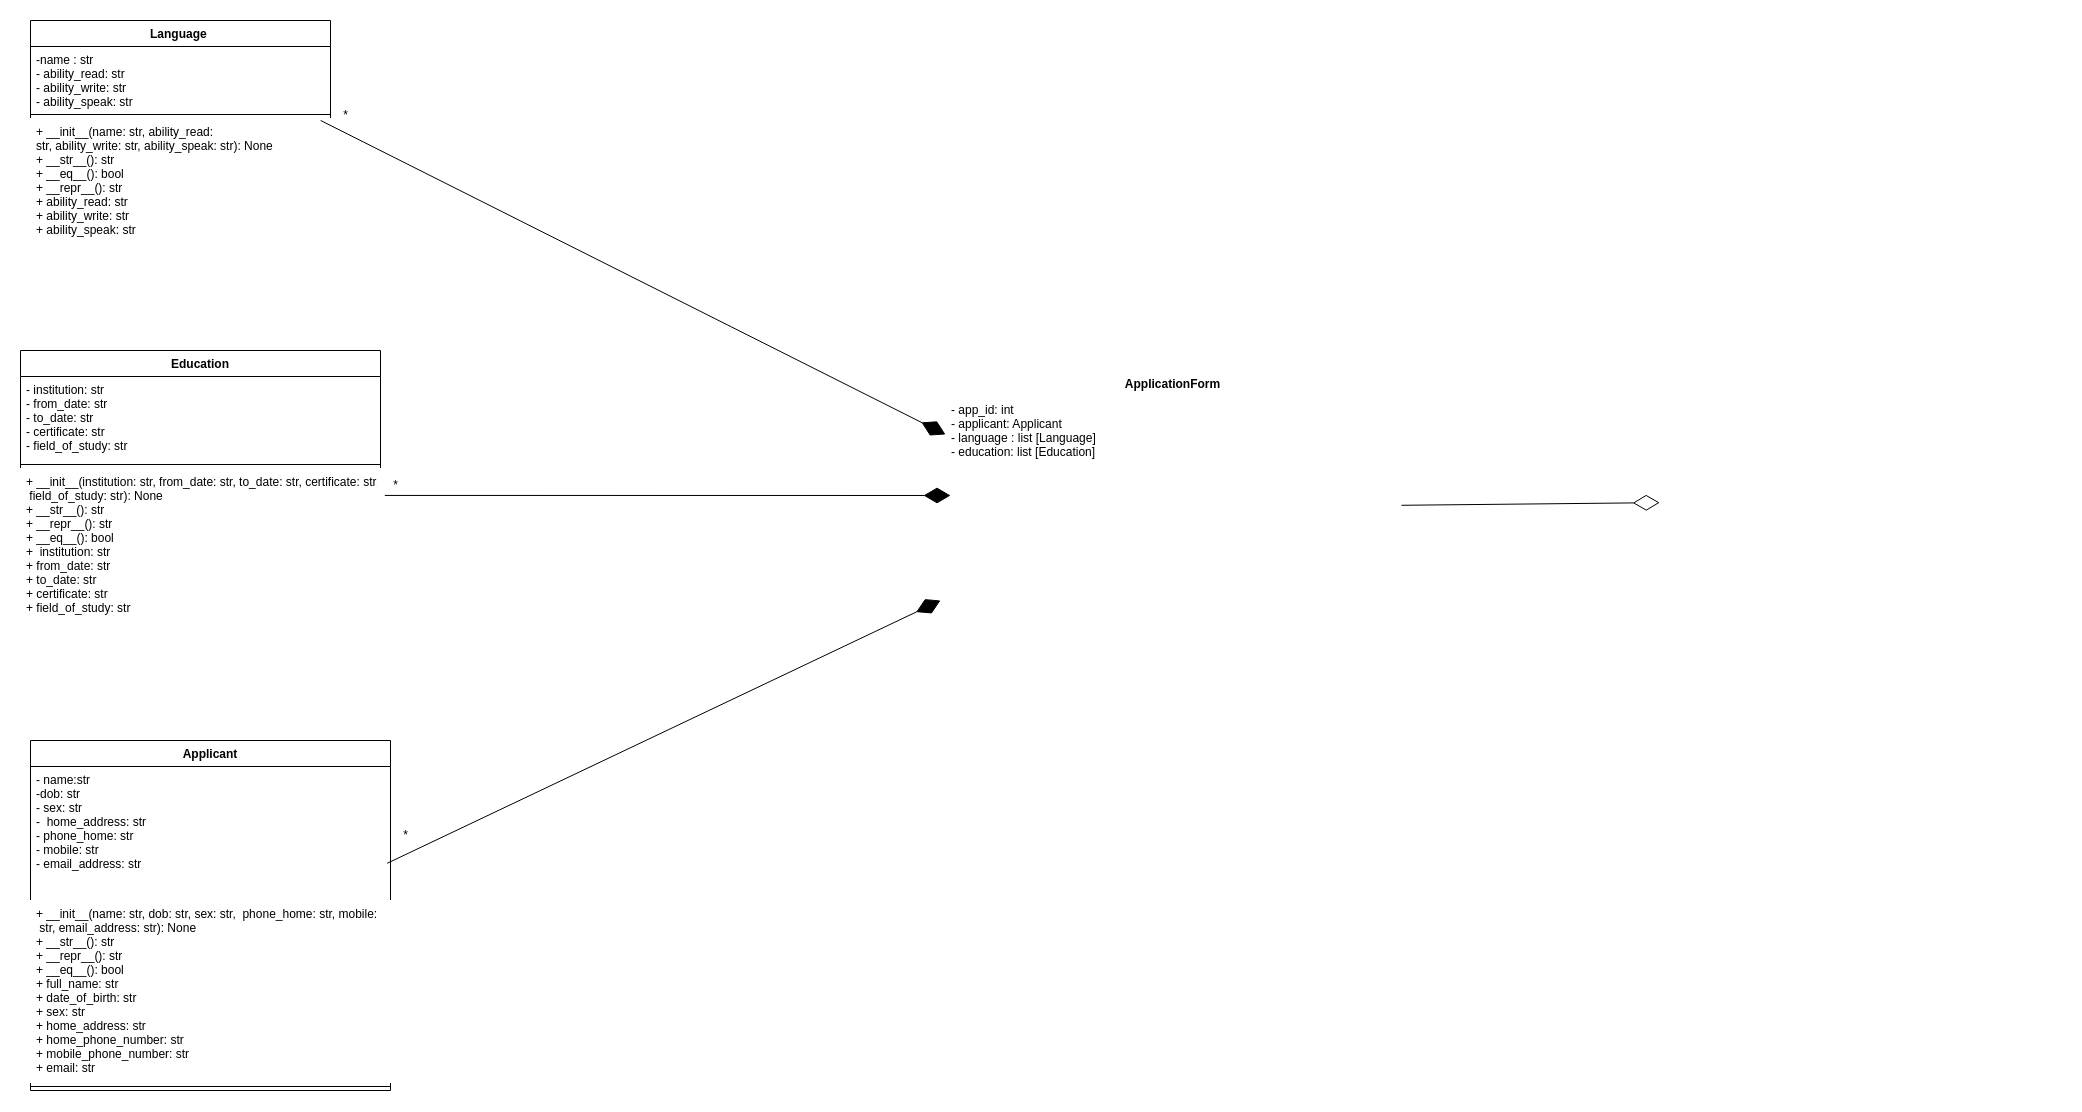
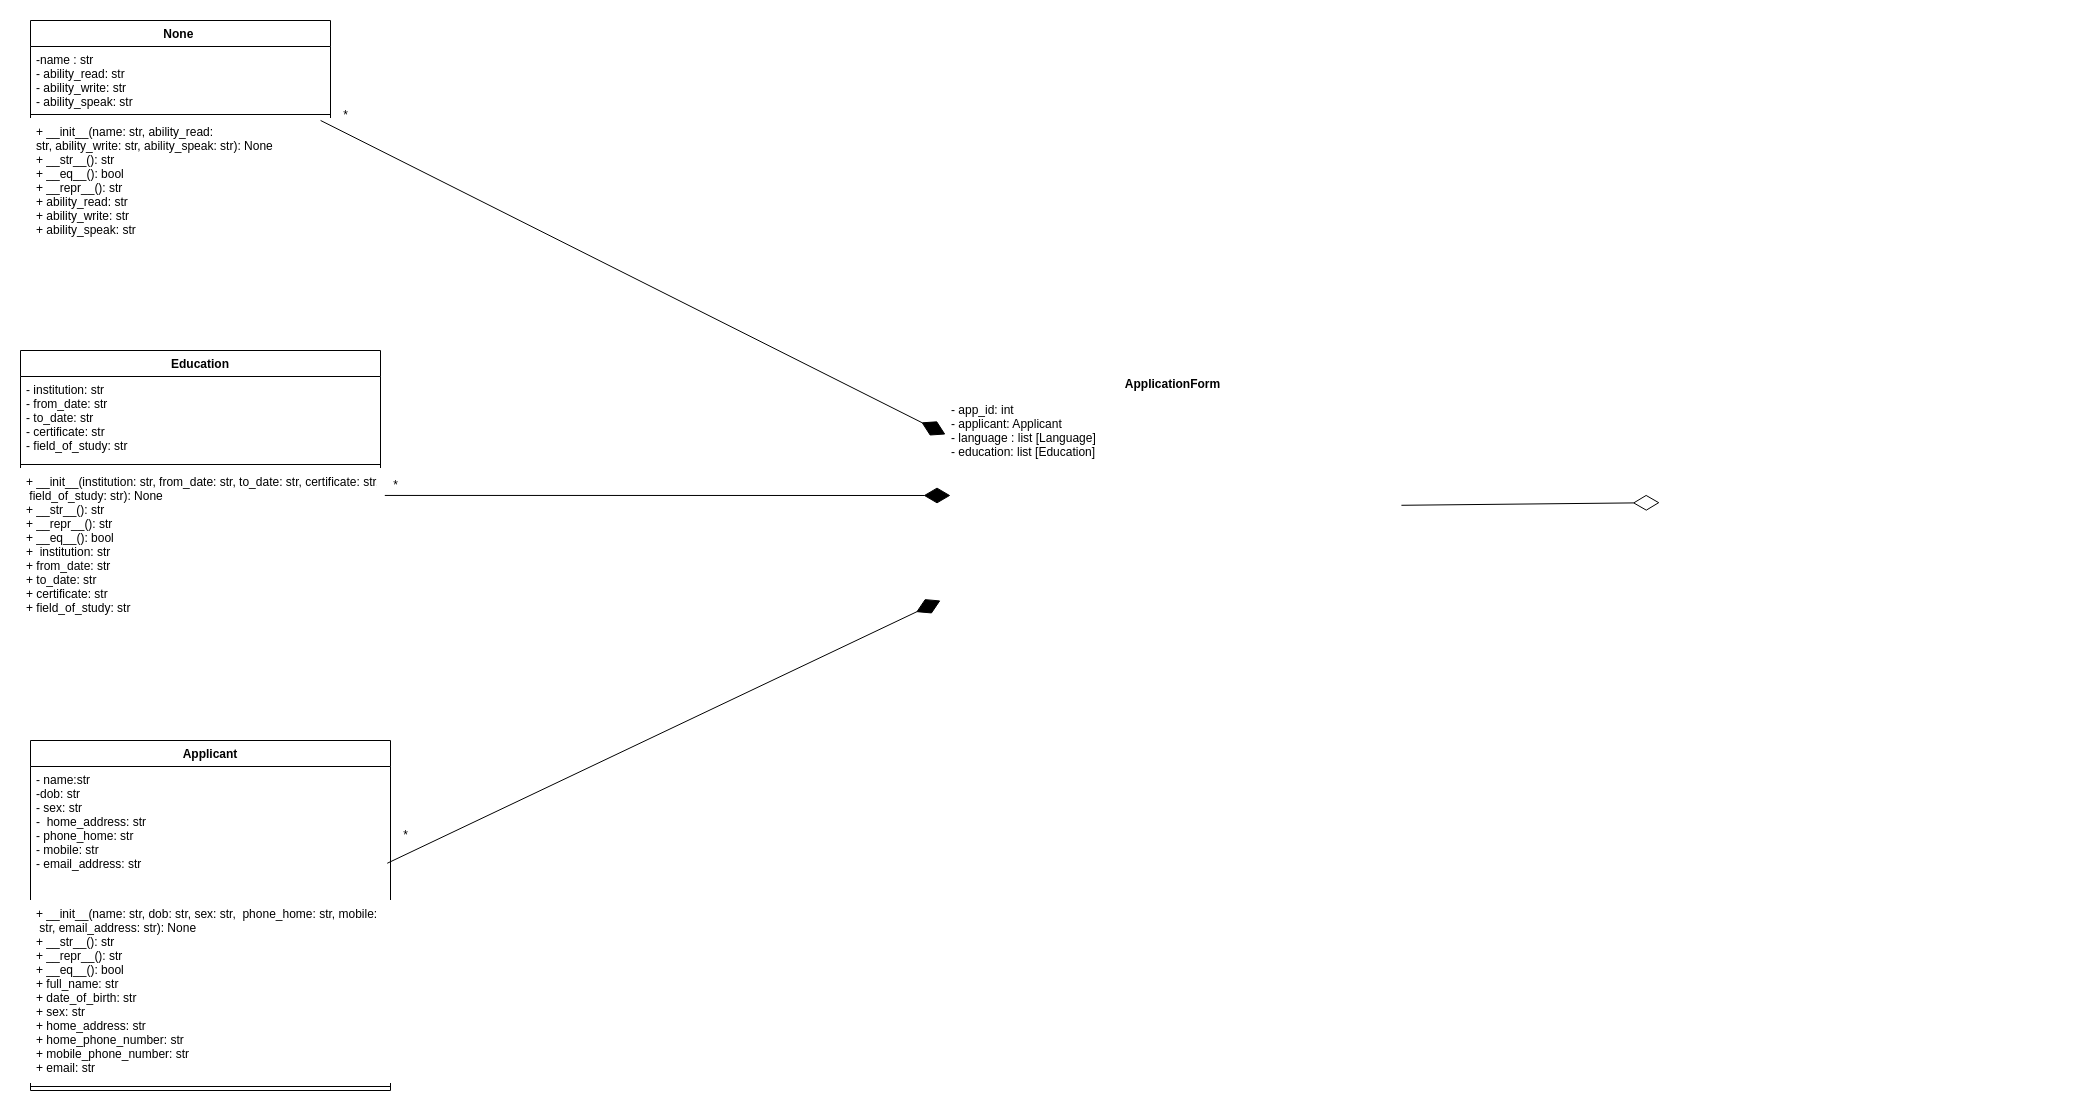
- <mxCell id="2" value="Language " style="swimlane;fontStyle=1;align=center;verticalAlign=top;childLayout=stackLayout;horizontal=1;startSize=26;horizontalStack=0;resizeParent=1;resizeParentMax=0;resizeLast=0;collapsible=1;marginBottom=0;" parent="1" vertex="1"><mxGeometry x="30" y="20" width="300" height="230" as="geometry" /></mxCell>
+ <mxCell id="2" value="None " style="swimlane;fontStyle=1;align=center;verticalAlign=top;childLayout=stackLayout;horizontal=1;startSize=26;horizontalStack=0;resizeParent=1;resizeParentMax=0;resizeLast=0;collapsible=1;marginBottom=0;" parent="1" vertex="1"><mxGeometry x="30" y="20" width="300" height="230" as="geometry" /></mxCell>
